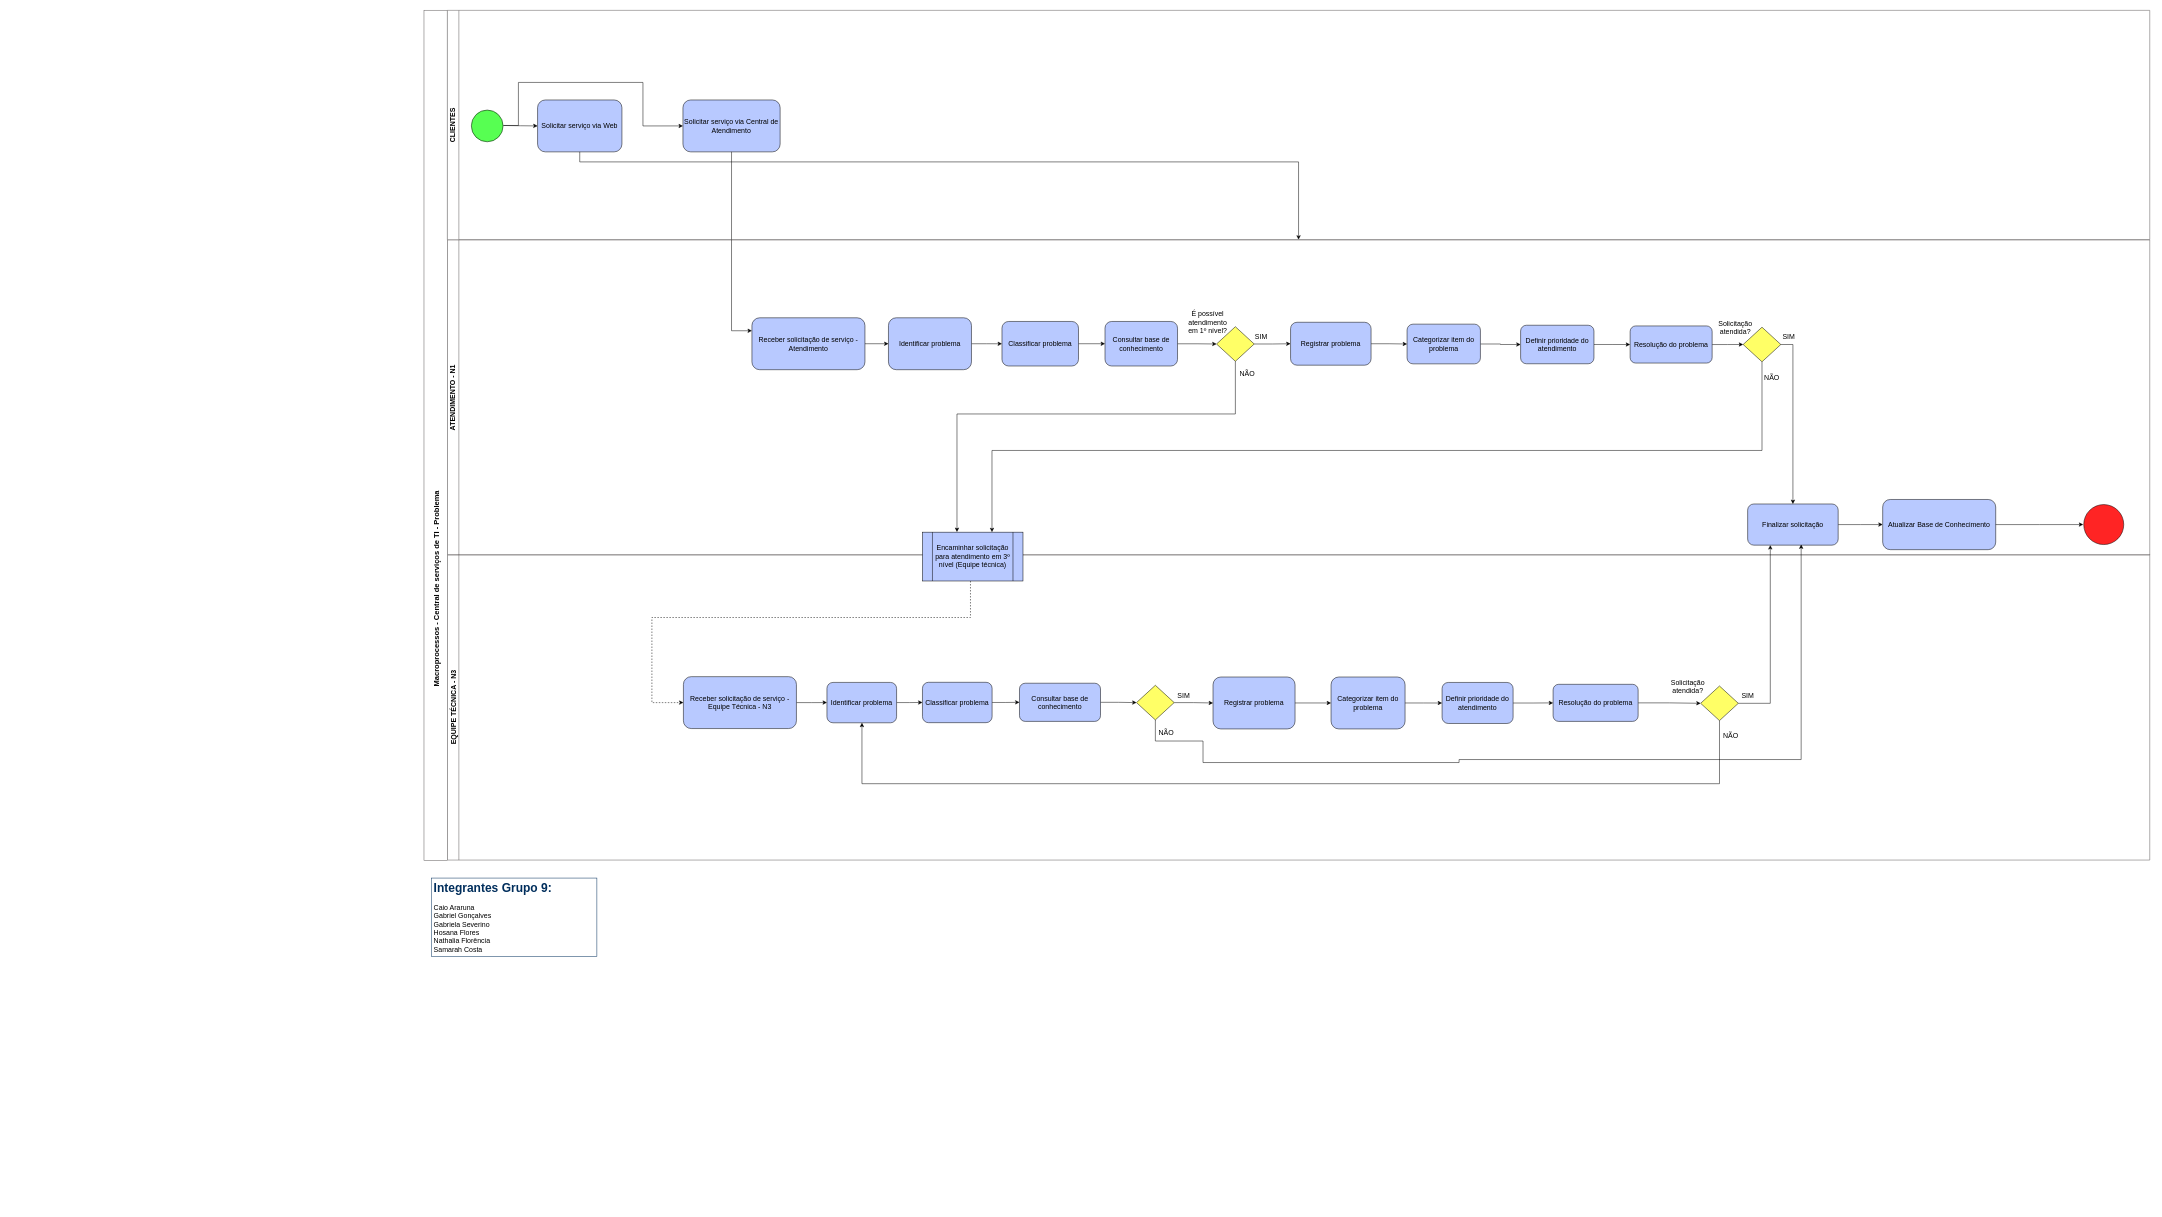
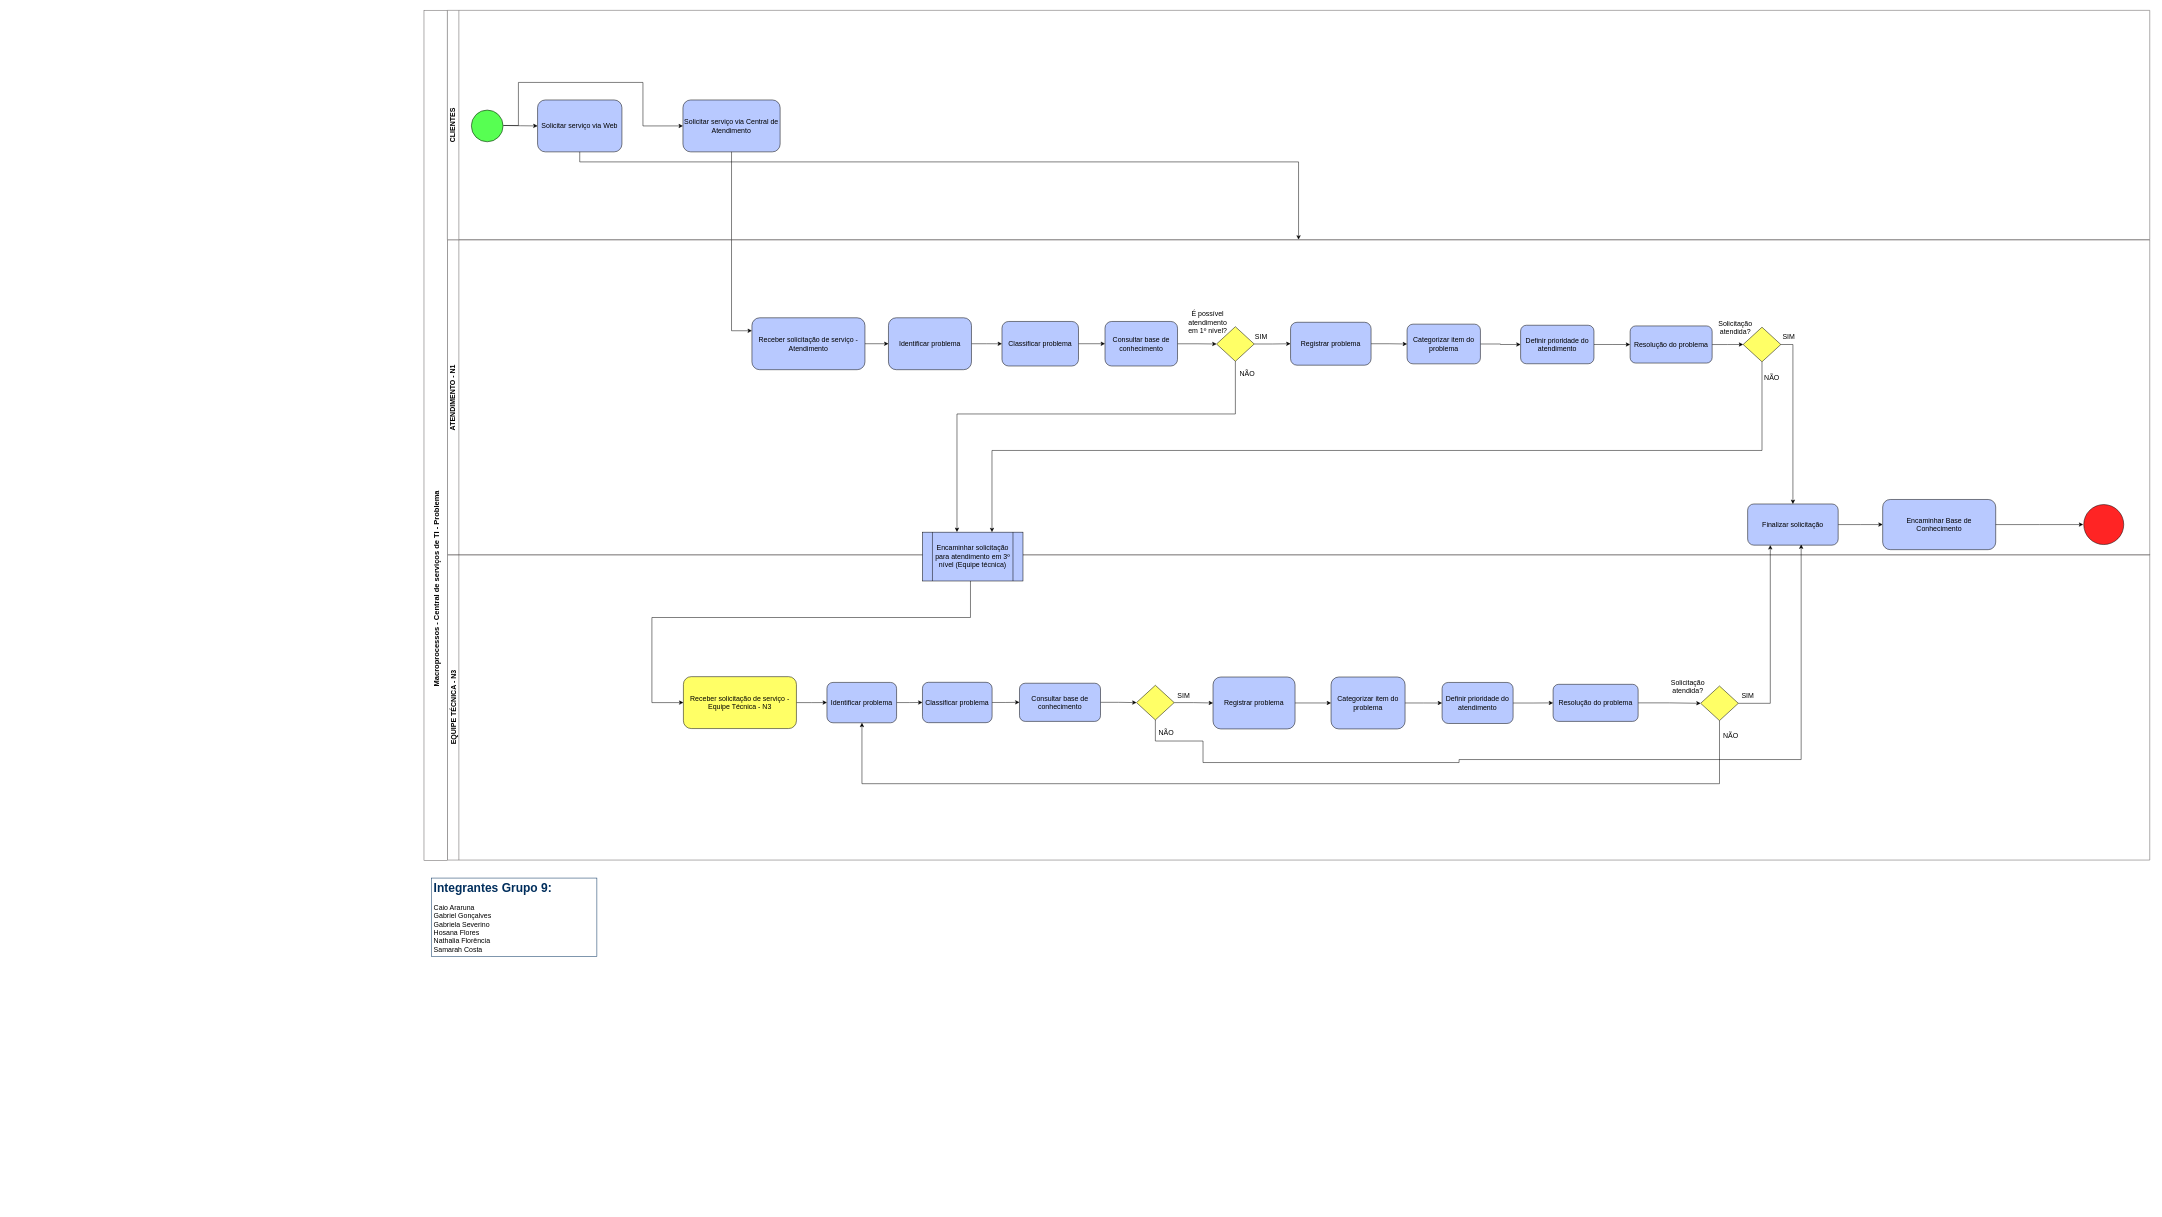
- <mxCell id="32" value="&lt;font style=&quot;font-size: 14px;&quot;&gt;Atualizar Base de Conhecimento&lt;/font&gt;" style="rounded=1;whiteSpace=wrap;html=1;fillColor=#b8c9ff;" parent="3" vertex="1"><mxGeometry x="2870.0" y="518.995" width="225.995" height="100.337" as="geometry" /></mxCell>
+ <mxCell id="32" value="&lt;font style=&quot;font-size: 14px;&quot;&gt;Encaminhar Base de Conhecimento&lt;/font&gt;" style="rounded=1;whiteSpace=wrap;html=1;fillColor=#b8c9ff;" parent="3" vertex="1"><mxGeometry x="2870.0" y="518.995" width="225.995" height="100.337" as="geometry" /></mxCell>
- <mxCell id="58" style="edgeStyle=orthogonalEdgeStyle;rounded=0;orthogonalLoop=1;jettySize=auto;html=1;entryX=0;entryY=0.5;entryDx=0;entryDy=0;dashed=1;" parent="34" source="57" target="40" edge="1"><mxGeometry relative="1" as="geometry"><mxPoint x="1045.66" y="50.72" as="sourcePoint" /><Array as="points"><mxPoint x="1046" y="125.66" /><mxPoint x="409" y="125.66" /><mxPoint x="409" y="295.66" /></Array></mxGeometry></mxCell>
+ <mxCell id="58" style="edgeStyle=orthogonalEdgeStyle;rounded=0;orthogonalLoop=1;jettySize=auto;html=1;entryX=0;entryY=0.5;entryDx=0;entryDy=0;" parent="34" source="57" target="40" edge="1"><mxGeometry relative="1" as="geometry"><mxPoint x="1045.66" y="50.72" as="sourcePoint" /><Array as="points"><mxPoint x="1046" y="125.66" /><mxPoint x="409" y="125.66" /><mxPoint x="409" y="295.66" /></Array></mxGeometry></mxCell>
- <mxCell id="40" value="&lt;font style=&quot;font-size: 14px;&quot;&gt;Receber solicitação de serviço - Equipe Técnica - N3&lt;/font&gt;" style="rounded=1;whiteSpace=wrap;html=1;fillColor=#b8c9ff;" parent="34" vertex="1"><mxGeometry x="472.004" y="243.924" width="225.995" height="103.797" as="geometry" /></mxCell>
+ <mxCell id="40" value="&lt;font style=&quot;font-size: 14px;&quot;&gt;Receber solicitação de serviço - Equipe Técnica - N3&lt;/font&gt;" style="rounded=1;whiteSpace=wrap;html=1;fillColor=#ffff66;" parent="34" vertex="1"><mxGeometry x="472.004" y="243.924" width="225.995" height="103.797" as="geometry" /></mxCell>
